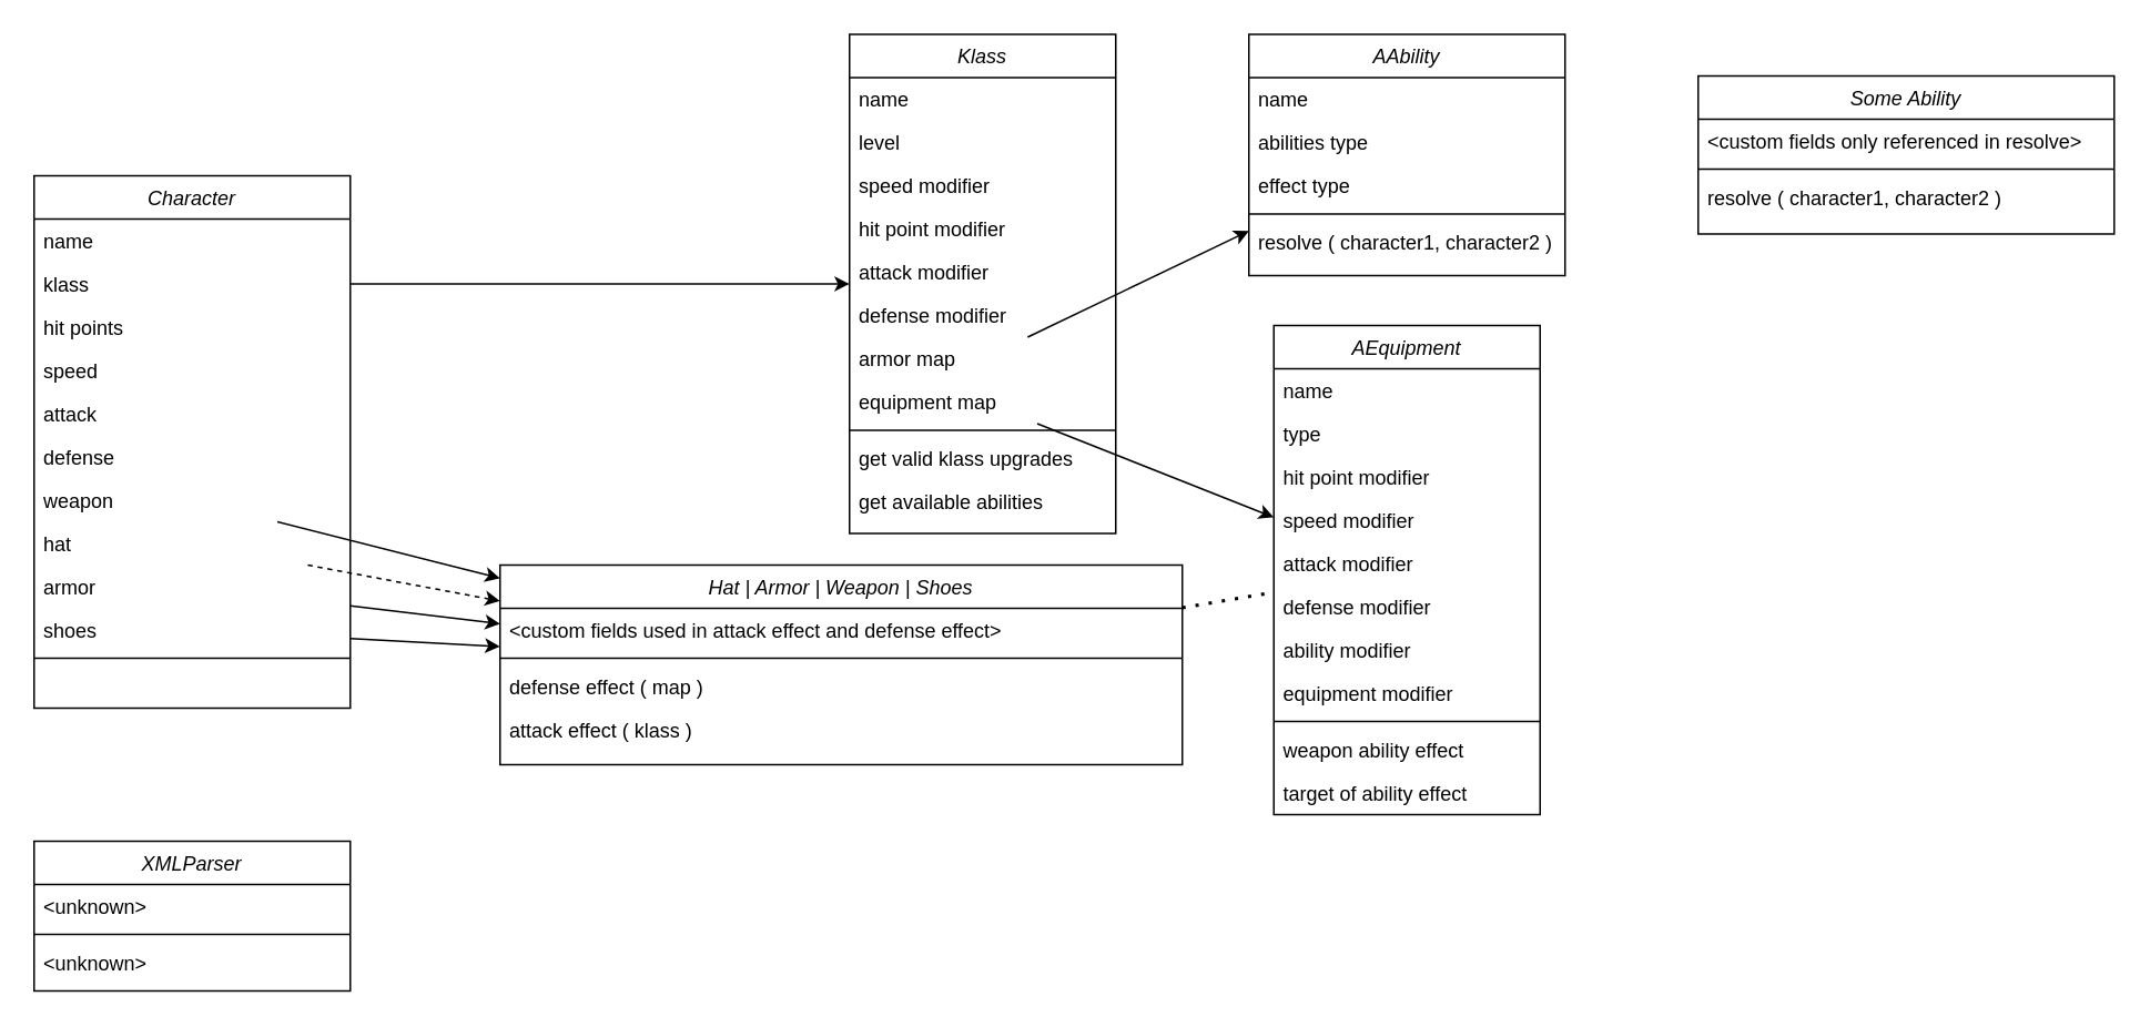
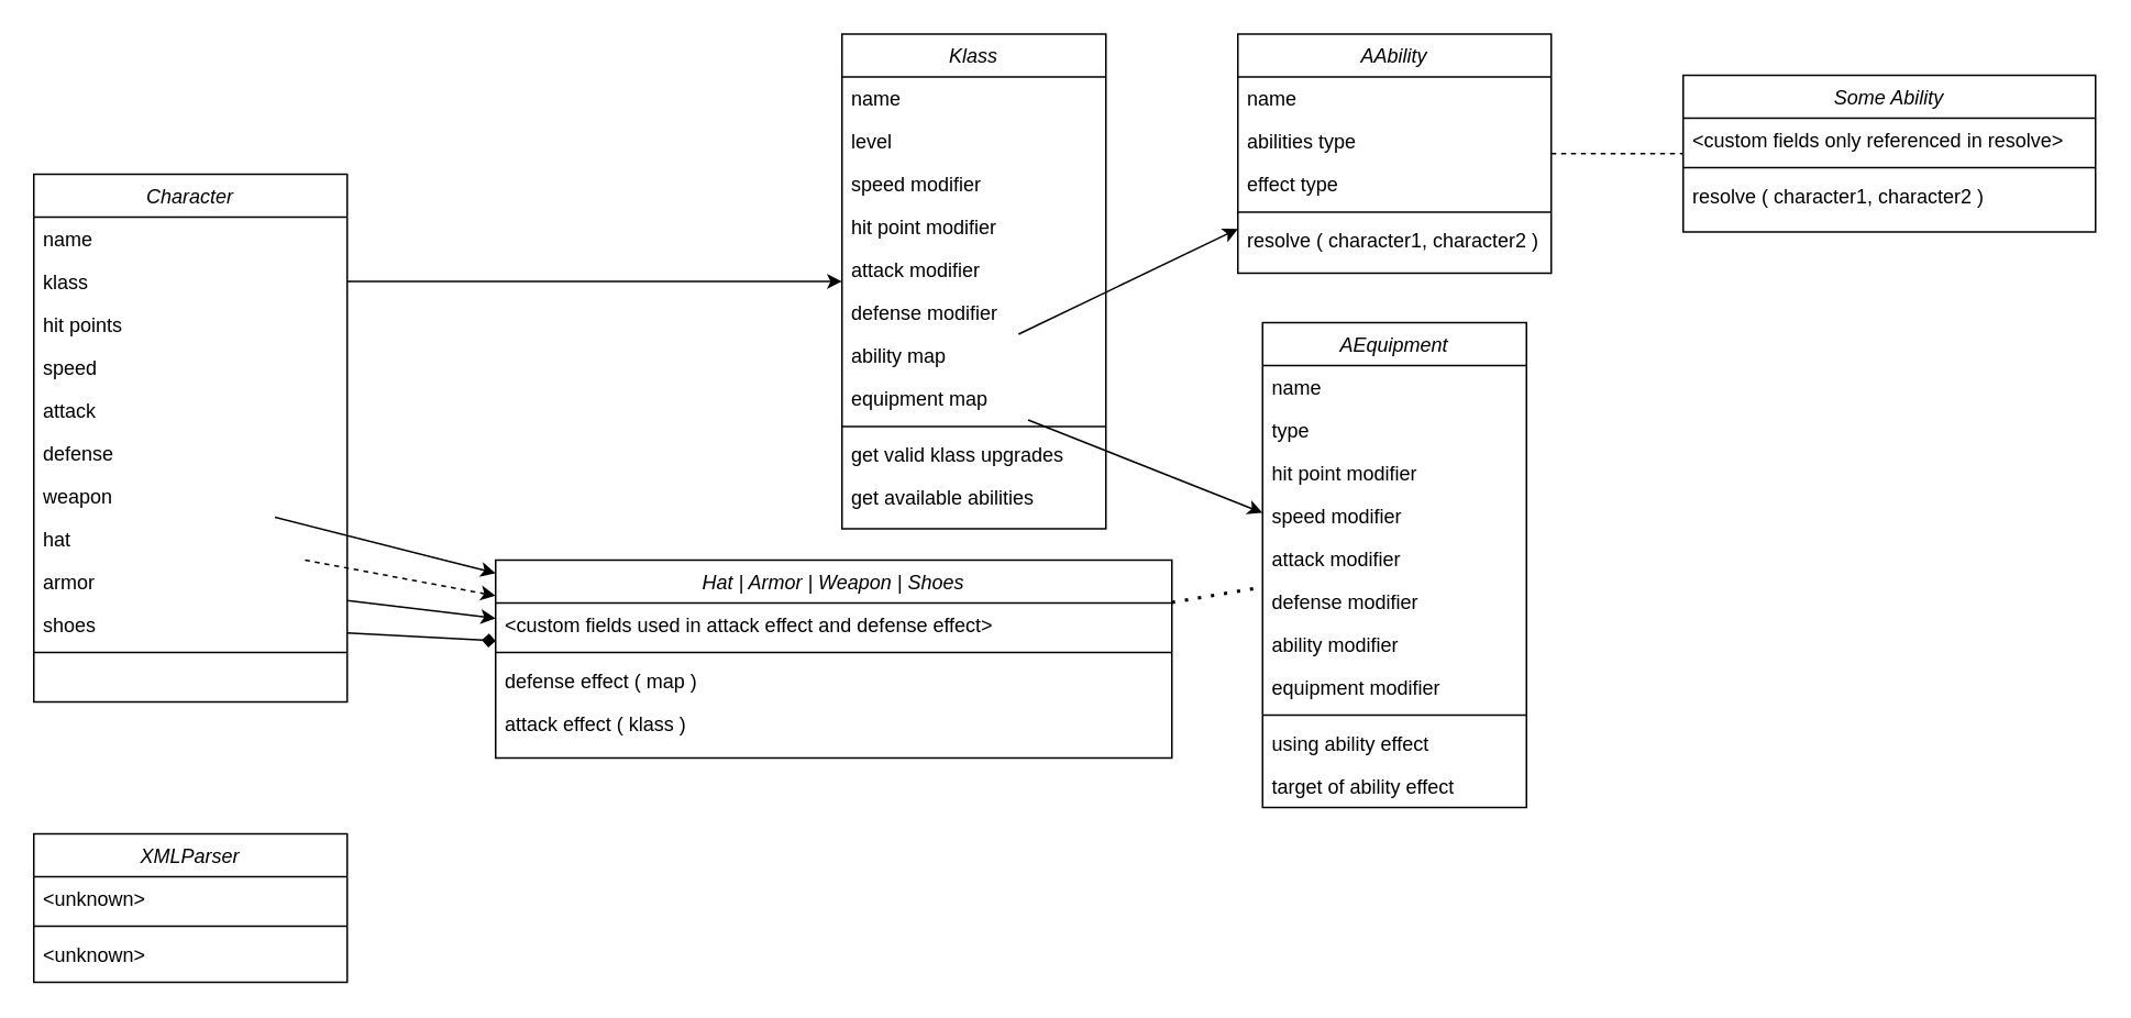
+ <mxCell id="54" value="" style="endArrow=none;dashed=1;html=1;rounded=0;" parent="1" source="43" target="50" edge="1"><mxGeometry width="50" height="50" relative="1" as="geometry"><mxPoint x="350" y="205" as="sourcePoint" /><mxPoint x="400" y="155" as="targetPoint" /></mxGeometry></mxCell>
- <mxCell id="21" value="armor map" style="text;align=left;verticalAlign=top;spacingLeft=4;spacingRight=4;overflow=hidden;rotatable=0;points=[[0,0.5],[1,0.5]];portConstraint=eastwest;" parent="14" vertex="1"><mxGeometry y="182" width="160" height="26" as="geometry" /></mxCell>
+ <mxCell id="21" value="ability map" style="text;align=left;verticalAlign=top;spacingLeft=4;spacingRight=4;overflow=hidden;rotatable=0;points=[[0,0.5],[1,0.5]];portConstraint=eastwest;" parent="14" vertex="1"><mxGeometry y="182" width="160" height="26" as="geometry" /></mxCell>
- <mxCell id="42" value="" style="endArrow=classic;html=1;rounded=0;" parent="1" source="12" target="56" edge="1"><mxGeometry width="50" height="50" relative="1" as="geometry"><mxPoint x="190" y="285" as="sourcePoint" /><mxPoint x="393" y="475" as="targetPoint" /></mxGeometry></mxCell>
+ <mxCell id="42" value="" style="endArrow=diamond;html=1;rounded=0;" parent="1" source="12" target="56" edge="1"><mxGeometry width="50" height="50" relative="1" as="geometry"><mxPoint x="190" y="285" as="sourcePoint" /><mxPoint x="393" y="475" as="targetPoint" /></mxGeometry></mxCell>
- <mxCell id="36" value="weapon ability effect" style="text;align=left;verticalAlign=top;spacingLeft=4;spacingRight=4;overflow=hidden;rotatable=0;points=[[0,0.5],[1,0.5]];portConstraint=eastwest;" parent="26" vertex="1"><mxGeometry y="242" width="160" height="26" as="geometry" /></mxCell>
+ <mxCell id="36" value="using ability effect" style="text;align=left;verticalAlign=top;spacingLeft=4;spacingRight=4;overflow=hidden;rotatable=0;points=[[0,0.5],[1,0.5]];portConstraint=eastwest;" parent="26" vertex="1"><mxGeometry y="242" width="160" height="26" as="geometry" /></mxCell>
